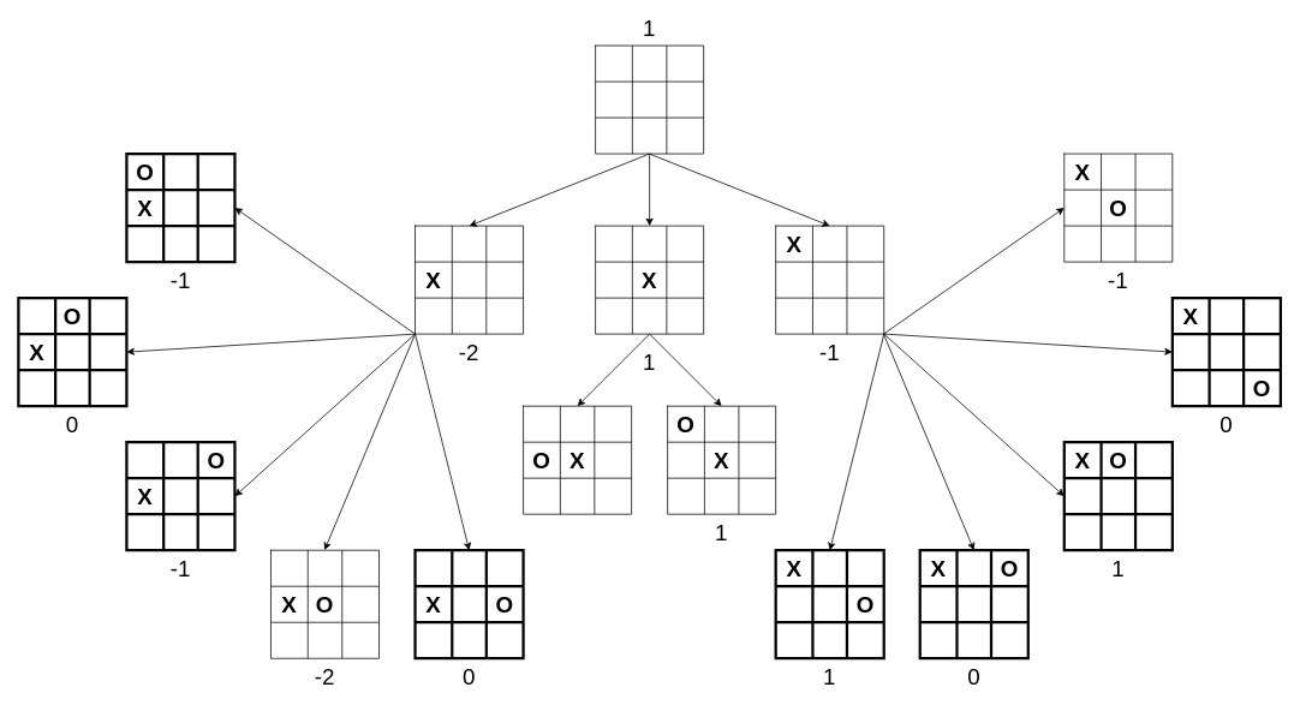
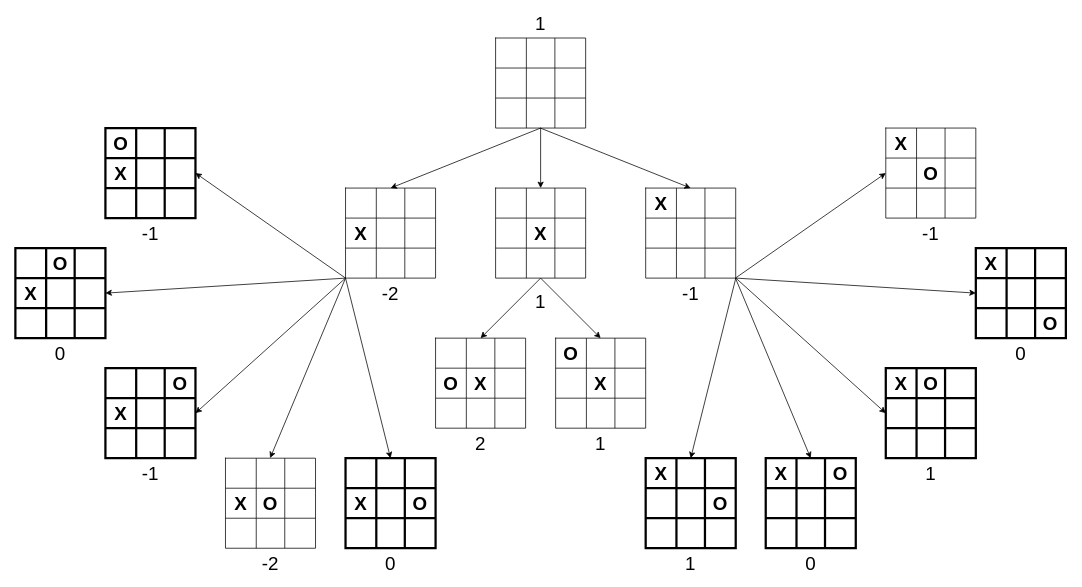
+ <mxCell id="225" value="2" style="text;html=1;strokeColor=none;fillColor=none;align=center;verticalAlign=middle;whiteSpace=wrap;rounded=0;fontSize=25;" vertex="1" parent="1"><mxGeometry x="620" y="580" width="40" height="20" as="geometry" /></mxCell>
